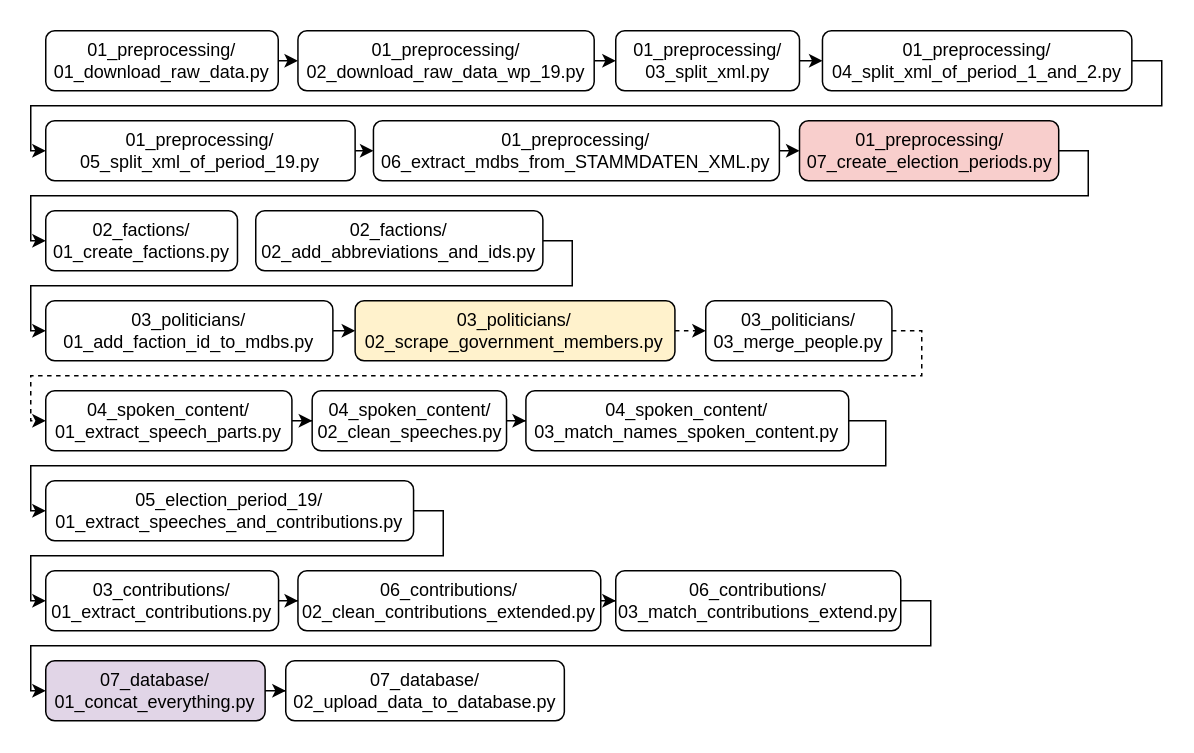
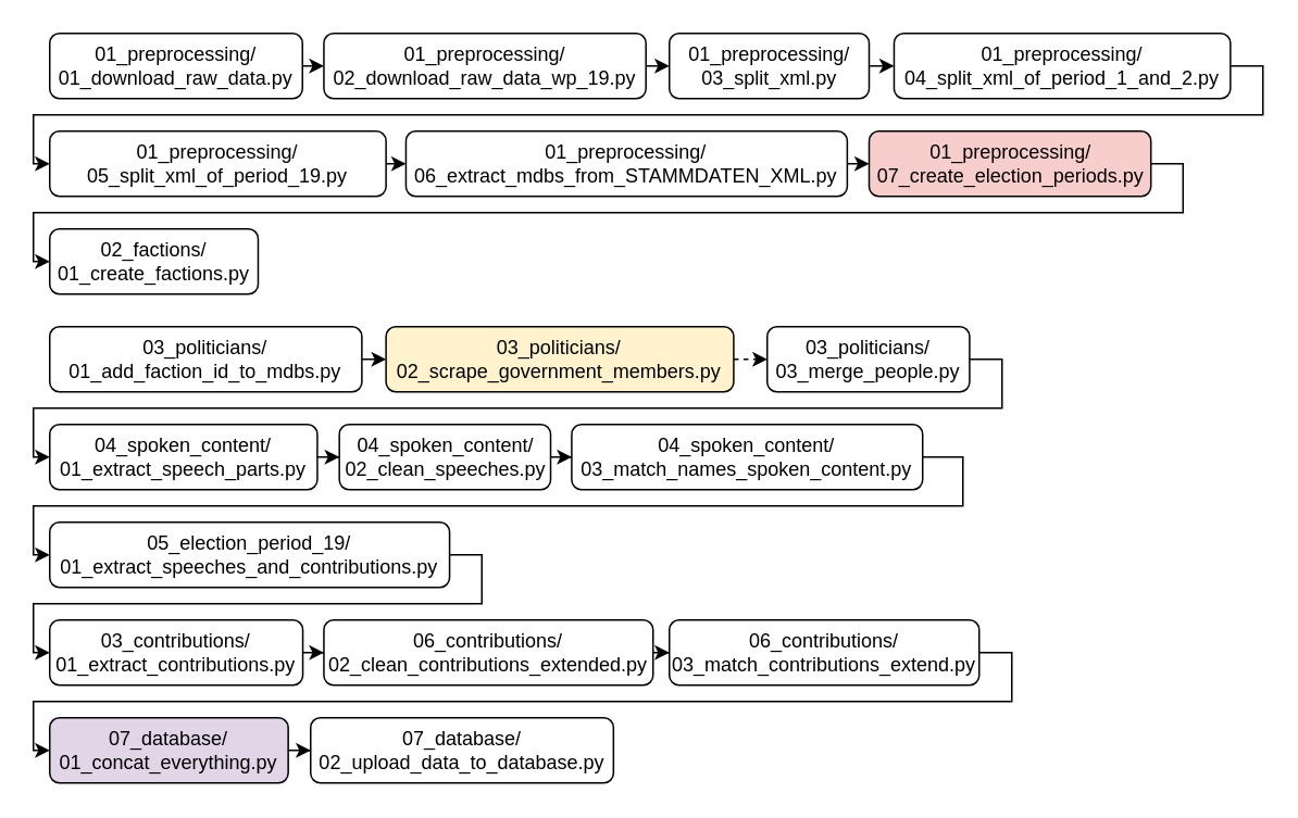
- <mxCell id="18" value="02_factions/&lt;br&gt;02_add_abbreviations_and_ids.py" style="rounded=1;whiteSpace=wrap;html=1;" parent="1" vertex="1"><mxGeometry x="170" y="140" width="191.42" height="40" as="geometry" /></mxCell>
- <mxCell id="17" style="edgeStyle=orthogonalEdgeStyle;rounded=0;orthogonalLoop=1;jettySize=auto;html=1;exitX=1;exitY=0.5;exitDx=0;exitDy=0;entryX=0;entryY=0.5;entryDx=0;entryDy=0;" parent="1" source="18" target="20" edge="1"><mxGeometry relative="1" as="geometry"><Array as="points"><mxPoint x="381" y="160" /><mxPoint x="381" y="190" /><mxPoint x="20" y="190" /><mxPoint x="20" y="220" /></Array></mxGeometry></mxCell>
- <mxCell id="23" style="edgeStyle=orthogonalEdgeStyle;rounded=0;orthogonalLoop=1;jettySize=auto;html=1;exitX=1;exitY=0.5;exitDx=0;exitDy=0;entryX=0;entryY=0.5;entryDx=0;entryDy=0;dashed=1;" parent="1" source="24" target="26" edge="1"><mxGeometry relative="1" as="geometry"><Array as="points"><mxPoint x="614" y="220" /><mxPoint x="614" y="250" /><mxPoint x="20" y="250" /><mxPoint x="20" y="280" /></Array><mxPoint x="20" y="280" as="targetPoint" /></mxGeometry></mxCell>
+ <mxCell id="23" style="edgeStyle=orthogonalEdgeStyle;rounded=0;orthogonalLoop=1;jettySize=auto;html=1;exitX=1;exitY=0.5;exitDx=0;exitDy=0;entryX=0;entryY=0.5;entryDx=0;entryDy=0;" parent="1" source="24" target="26" edge="1"><mxGeometry relative="1" as="geometry"><Array as="points"><mxPoint x="614" y="220" /><mxPoint x="614" y="250" /><mxPoint x="20" y="250" /><mxPoint x="20" y="280" /></Array><mxPoint x="20" y="280" as="targetPoint" /></mxGeometry></mxCell>
